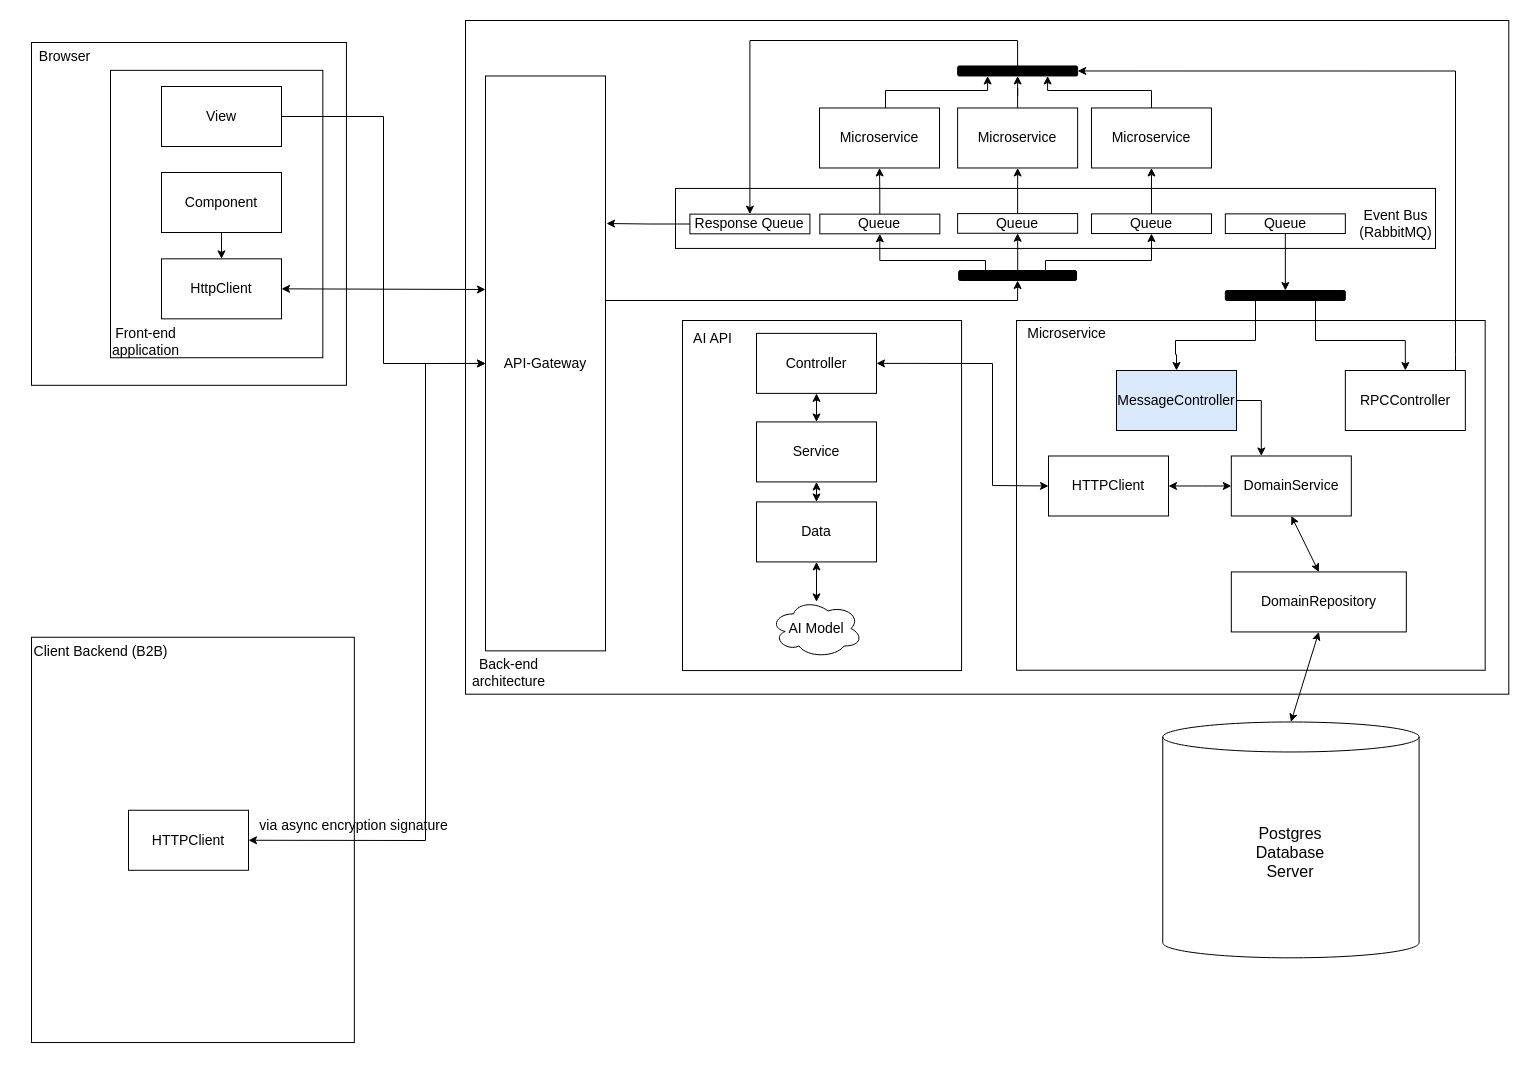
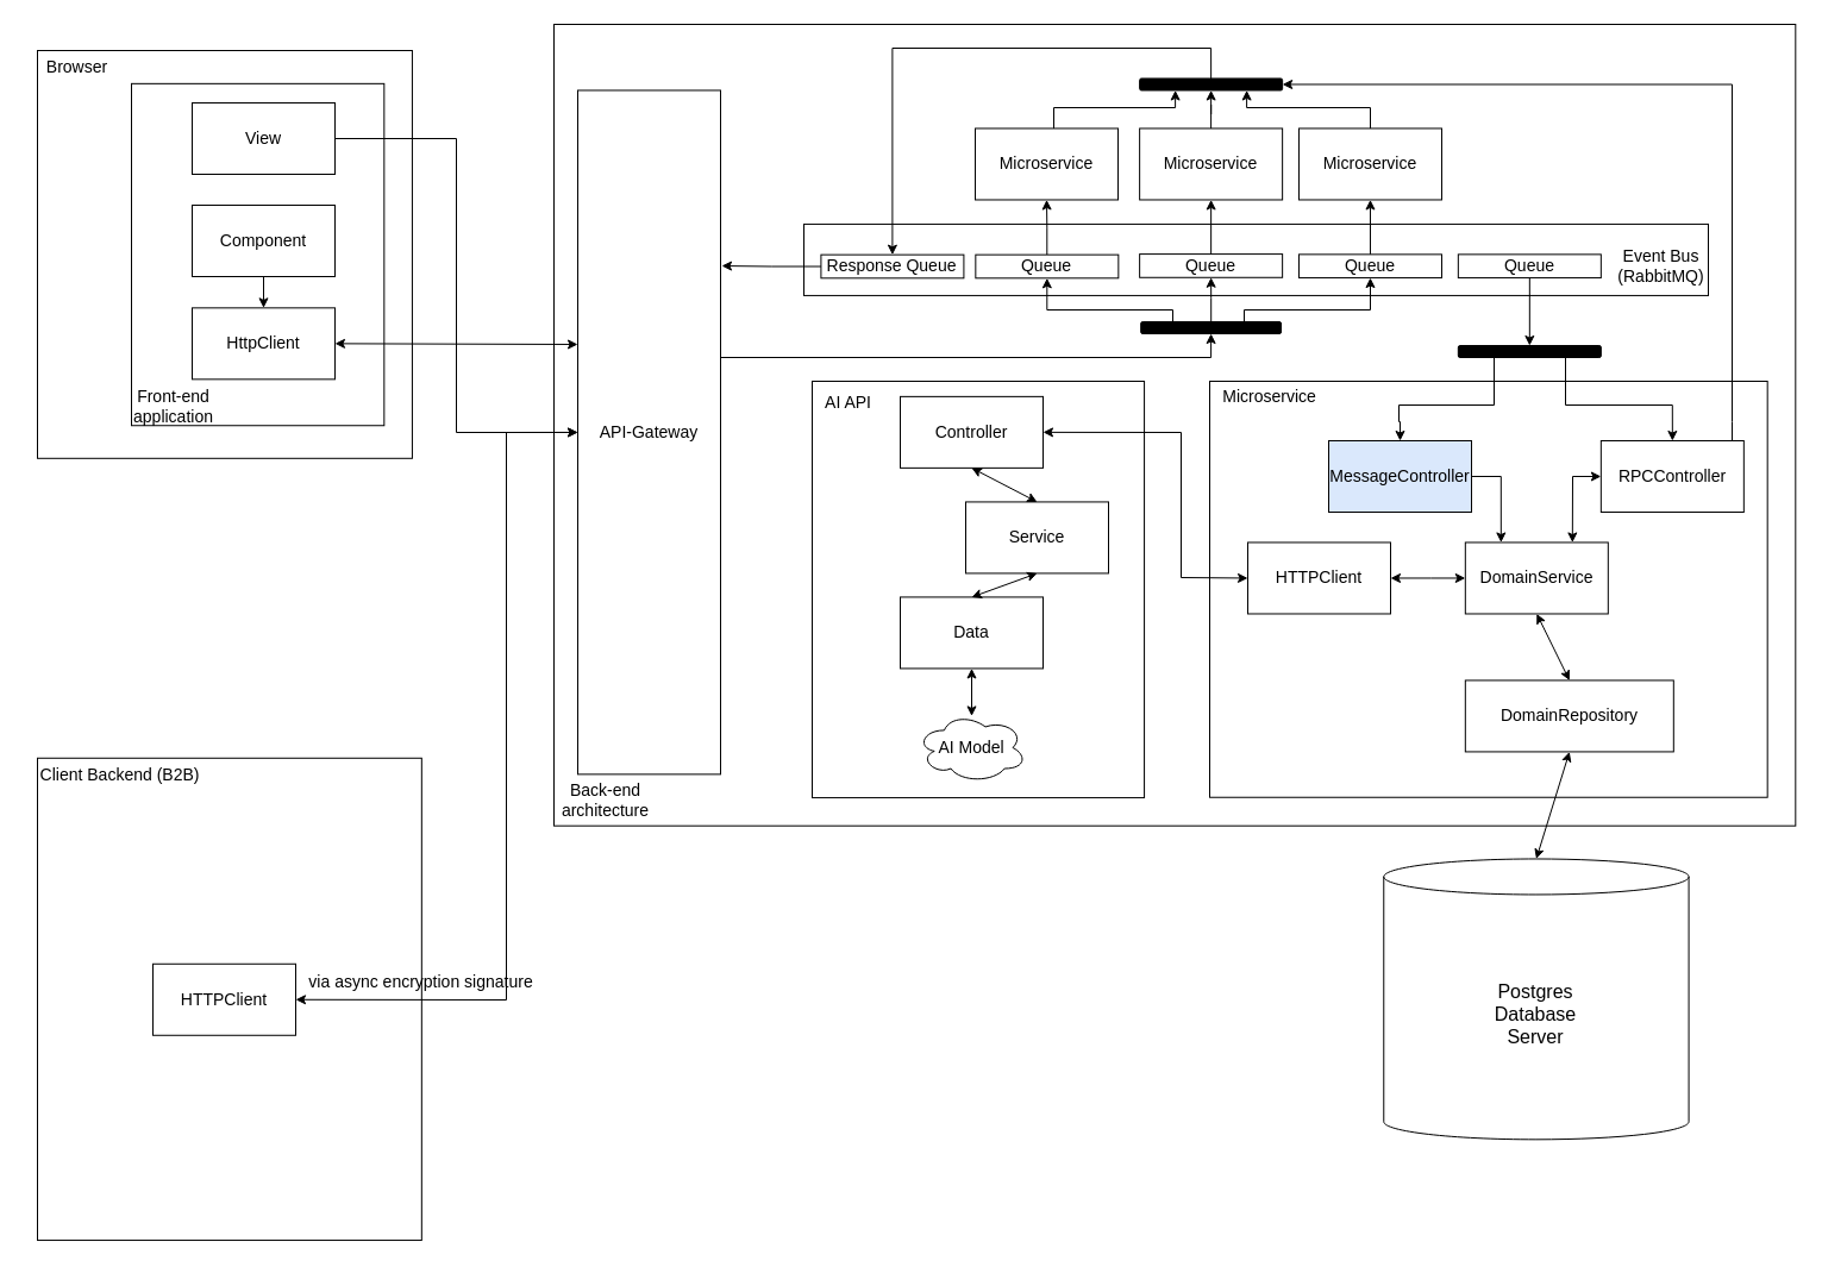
+ <mxCell id="66" value="" style="endArrow=classic;startArrow=classic;html=1;rounded=0;entryX=0;entryY=0.5;entryDx=0;entryDy=0;exitX=0.75;exitY=0;exitDx=0;exitDy=0;" parent="1" source="39" target="38" edge="1"><mxGeometry width="50" height="50" relative="1" as="geometry"><mxPoint x="1275" y="550" as="sourcePoint" /><mxPoint x="1325" y="500" as="targetPoint" /><Array as="points"><mxPoint x="1321" y="400" /></Array></mxGeometry></mxCell>
- <mxCell id="46" value="&lt;font style=&quot;font-size: 14px;&quot;&gt;Service&lt;/font&gt;" style="whiteSpace=wrap;html=1;" parent="1" vertex="1"><mxGeometry x="756.003" y="421.432" width="120" height="60" as="geometry" /></mxCell>
+ <mxCell id="46" value="&lt;font style=&quot;font-size: 14px;&quot;&gt;Service&lt;/font&gt;" style="whiteSpace=wrap;html=1;" parent="1" vertex="1"><mxGeometry x="811.003" y="421.432" width="120" height="60" as="geometry" /></mxCell>
